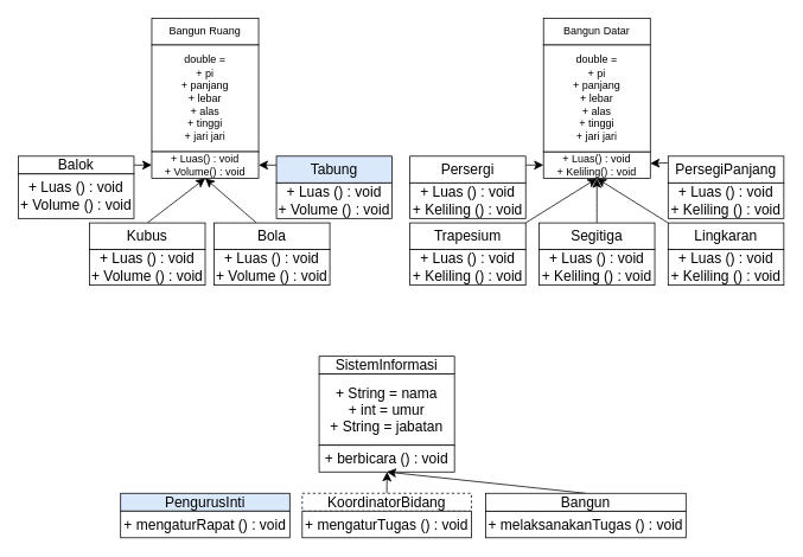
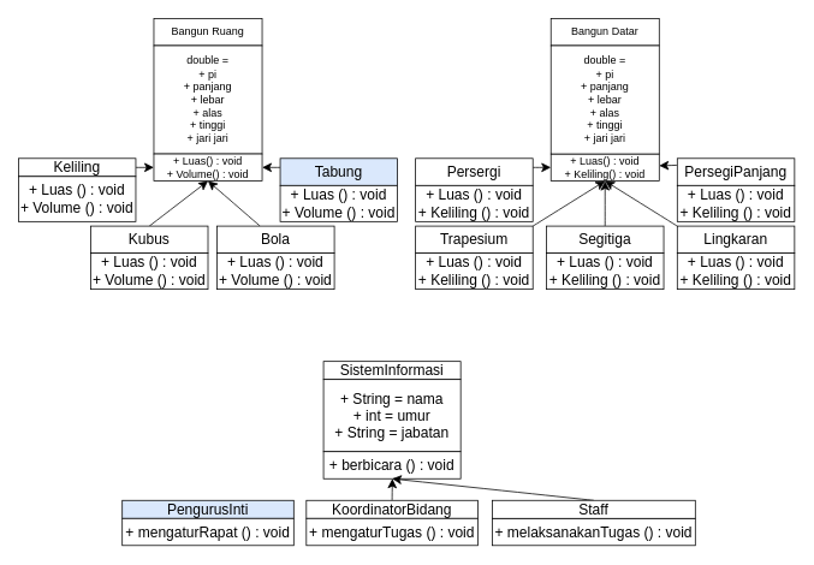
- <mxCell id="9" value="Balok" style="whiteSpace=wrap;html=1;rounded=0;fontSize=16;" vertex="1" parent="1"><mxGeometry y="175" width="130" height="20" as="geometry" x="20" /></mxCell>
+ <mxCell id="9" value="Keliling" style="whiteSpace=wrap;html=1;rounded=0;fontSize=16;" vertex="1" parent="1"><mxGeometry y="175" width="130" height="20" as="geometry" x="20" /></mxCell>
- <mxCell id="45" value="KoordinatorBidang" style="rounded=0;whiteSpace=wrap;html=1;fontSize=16;dashed=1;" vertex="1" parent="1"><mxGeometry x="339" y="554" width="190" height="20" as="geometry" /></mxCell>
+ <mxCell id="45" value="KoordinatorBidang" style="rounded=0;whiteSpace=wrap;html=1;fontSize=16;" vertex="1" parent="1"><mxGeometry x="339" y="554" width="190" height="20" as="geometry" /></mxCell>
- <mxCell id="49" value="Bangun" style="rounded=0;whiteSpace=wrap;html=1;fontSize=16;" vertex="1" parent="1"><mxGeometry x="545" y="554" width="225" height="20" as="geometry" /></mxCell>
+ <mxCell id="49" value="Staff" style="rounded=0;whiteSpace=wrap;html=1;fontSize=16;" vertex="1" parent="1"><mxGeometry x="545" y="554" width="225" height="20" as="geometry" /></mxCell>
